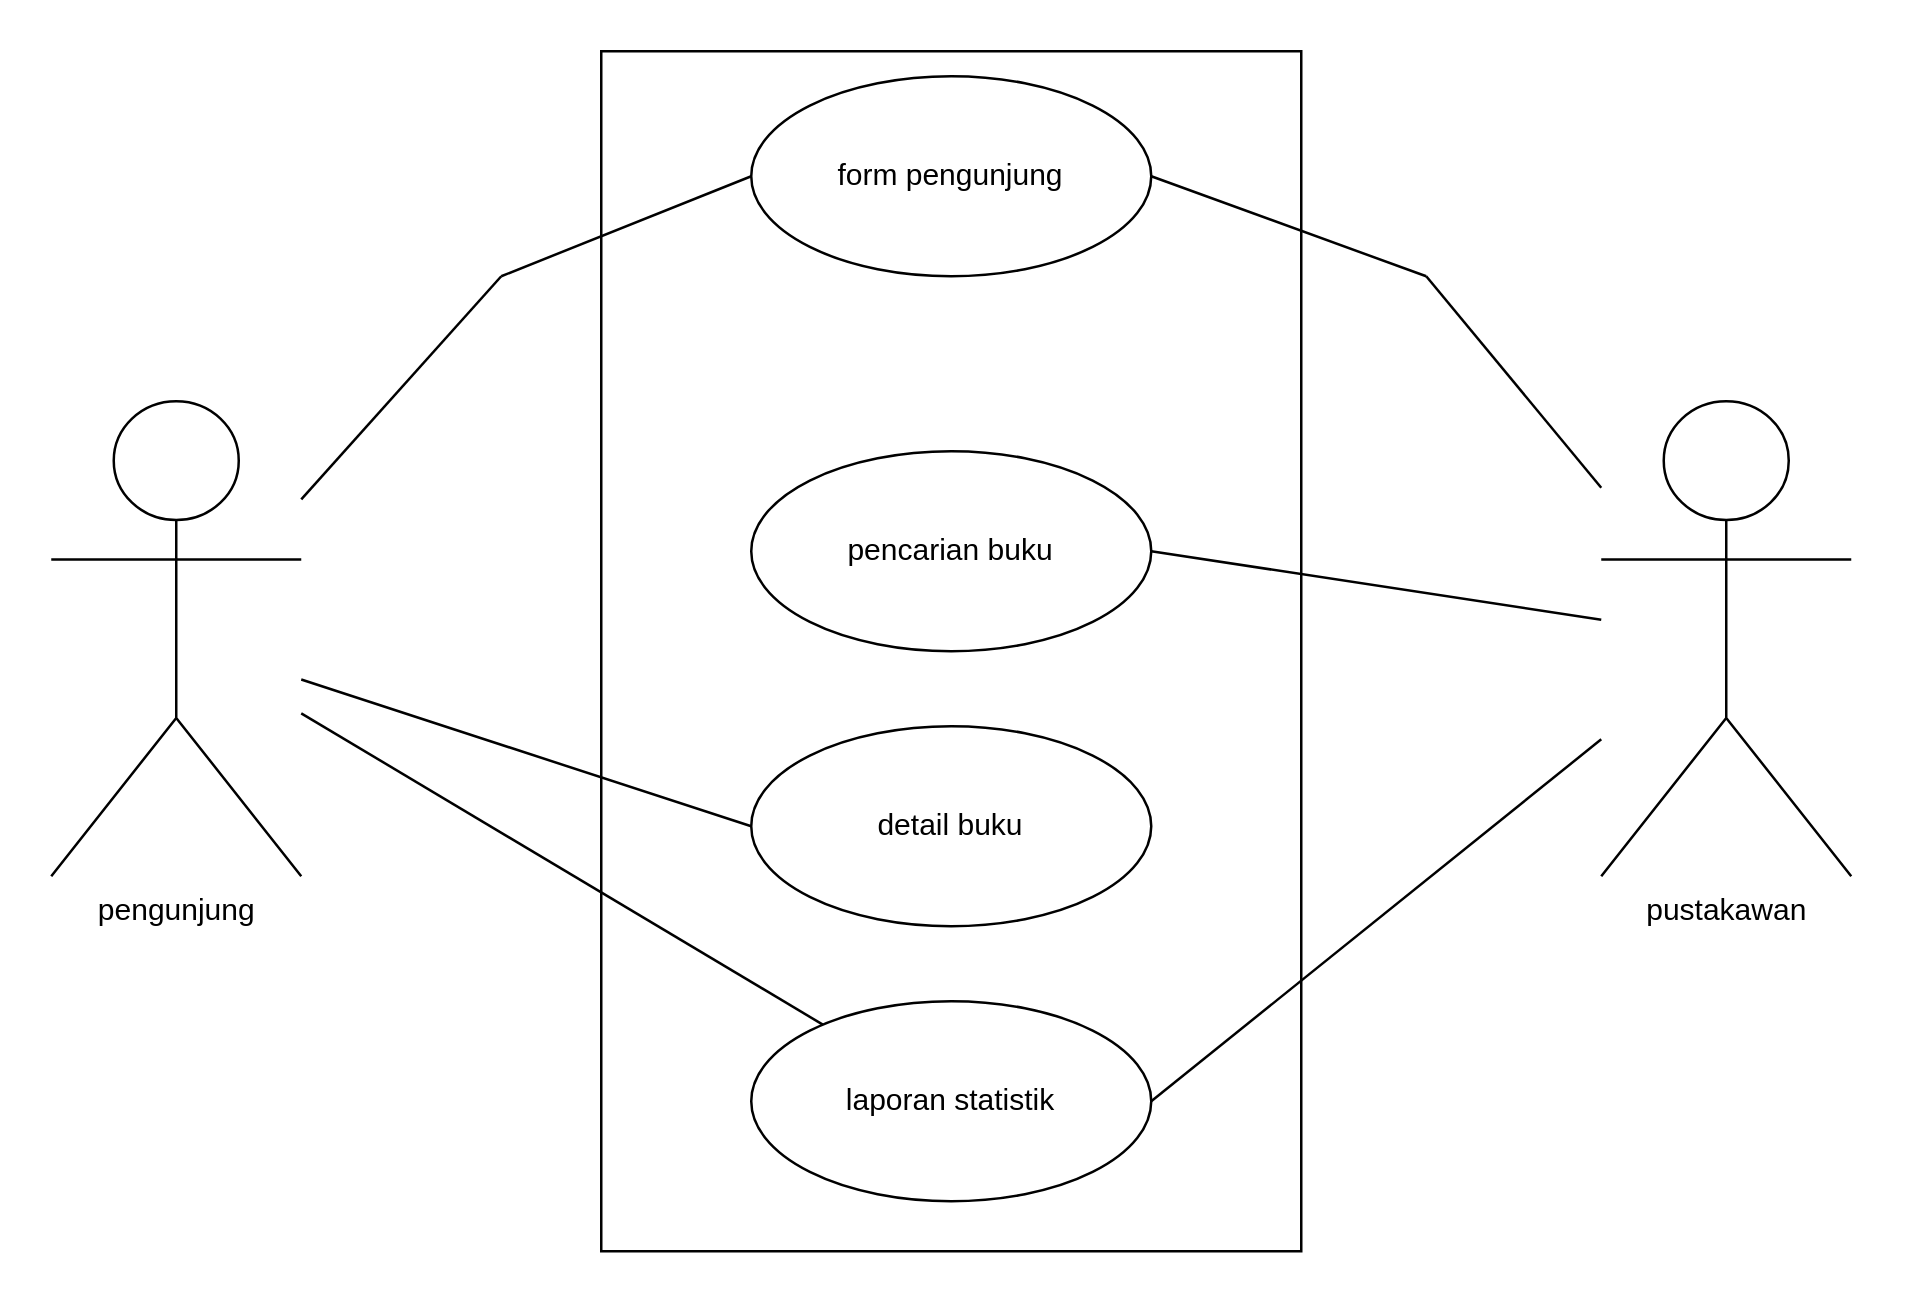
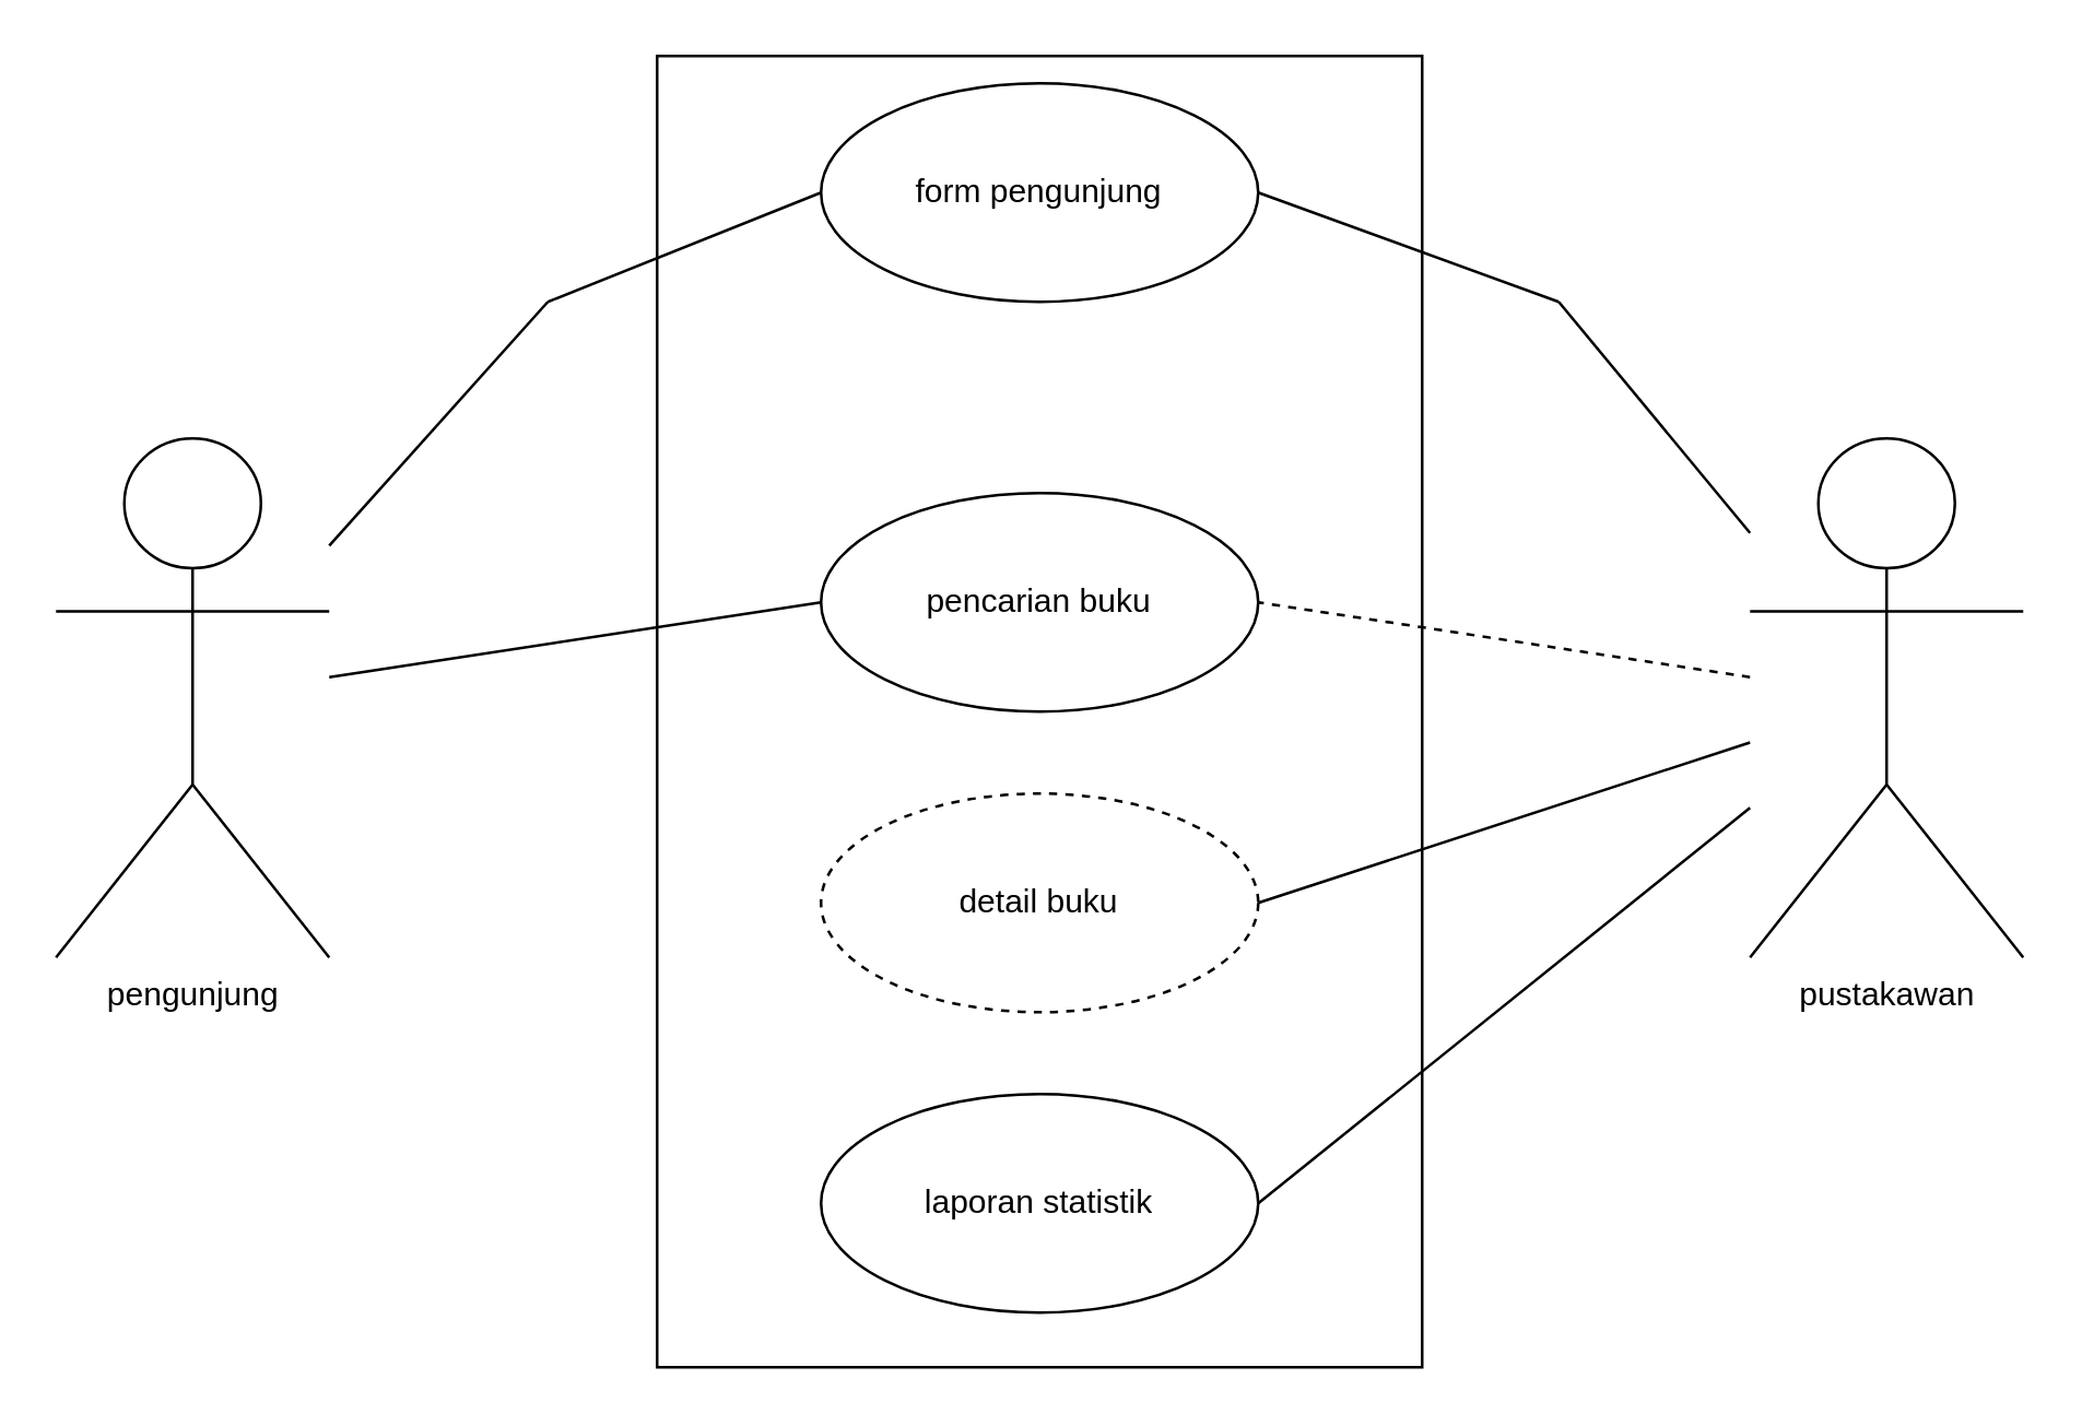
- <mxCell id="13" value="" style="endArrow=none;html=1;rounded=0;entryX=1;entryY=0.5;entryDx=0;entryDy=0;" edge="1" parent="1" source="4" target="6"><mxGeometry width="50" height="50" relative="1" as="geometry"><mxPoint x="320" y="240" as="sourcePoint" /><mxPoint x="370" y="190" as="targetPoint" /></mxGeometry></mxCell>
+ <mxCell id="13" value="" style="endArrow=none;html=1;rounded=0;entryX=1;entryY=0.5;entryDx=0;entryDy=0;dashed=1;" edge="1" parent="1" source="4" target="6"><mxGeometry width="50" height="50" relative="1" as="geometry"><mxPoint x="320" y="240" as="sourcePoint" /><mxPoint x="370" y="190" as="targetPoint" /></mxGeometry></mxCell>
- <mxCell id="10" value="" style="endArrow=none;html=1;rounded=0;entryX=0;entryY=0.5;entryDx=0;entryDy=0;" edge="1" parent="1" source="3" target="7"><mxGeometry width="50" height="50" relative="1" as="geometry"><mxPoint x="320" y="240" as="sourcePoint" /><mxPoint x="370" y="190" as="targetPoint" /></mxGeometry></mxCell>
+ <mxCell id="14" value="" style="endArrow=none;html=1;rounded=0;entryX=1;entryY=0.5;entryDx=0;entryDy=0;" edge="1" parent="1" source="4" target="7"><mxGeometry width="50" height="50" relative="1" as="geometry"><mxPoint x="630" y="280" as="sourcePoint" /><mxPoint x="370" y="190" as="targetPoint" /></mxGeometry></mxCell>
- <mxCell id="7" value="detail buku" style="ellipse;whiteSpace=wrap;html=1;" vertex="1" parent="1"><mxGeometry x="300" y="290" width="160" height="80" as="geometry" /></mxCell>
+ <mxCell id="7" value="detail buku" style="ellipse;whiteSpace=wrap;html=1;dashed=1;" vertex="1" parent="1"><mxGeometry x="300" y="290" width="160" height="80" as="geometry" /></mxCell>
- <mxCell id="9" value="" style="endArrow=none;html=1;rounded=0;" edge="1" parent="1" source="3" target="8"><mxGeometry width="50" height="50" relative="1" as="geometry"><mxPoint x="130" y="230" as="sourcePoint" /><mxPoint x="310" y="220" as="targetPoint" /></mxGeometry></mxCell>
+ <mxCell id="9" value="" style="endArrow=none;html=1;rounded=0;entryX=0;entryY=0.5;entryDx=0;entryDy=0;" edge="1" parent="1" source="3" target="6"><mxGeometry width="50" height="50" relative="1" as="geometry"><mxPoint x="130" y="230" as="sourcePoint" /><mxPoint x="310" y="220" as="targetPoint" /></mxGeometry></mxCell>
